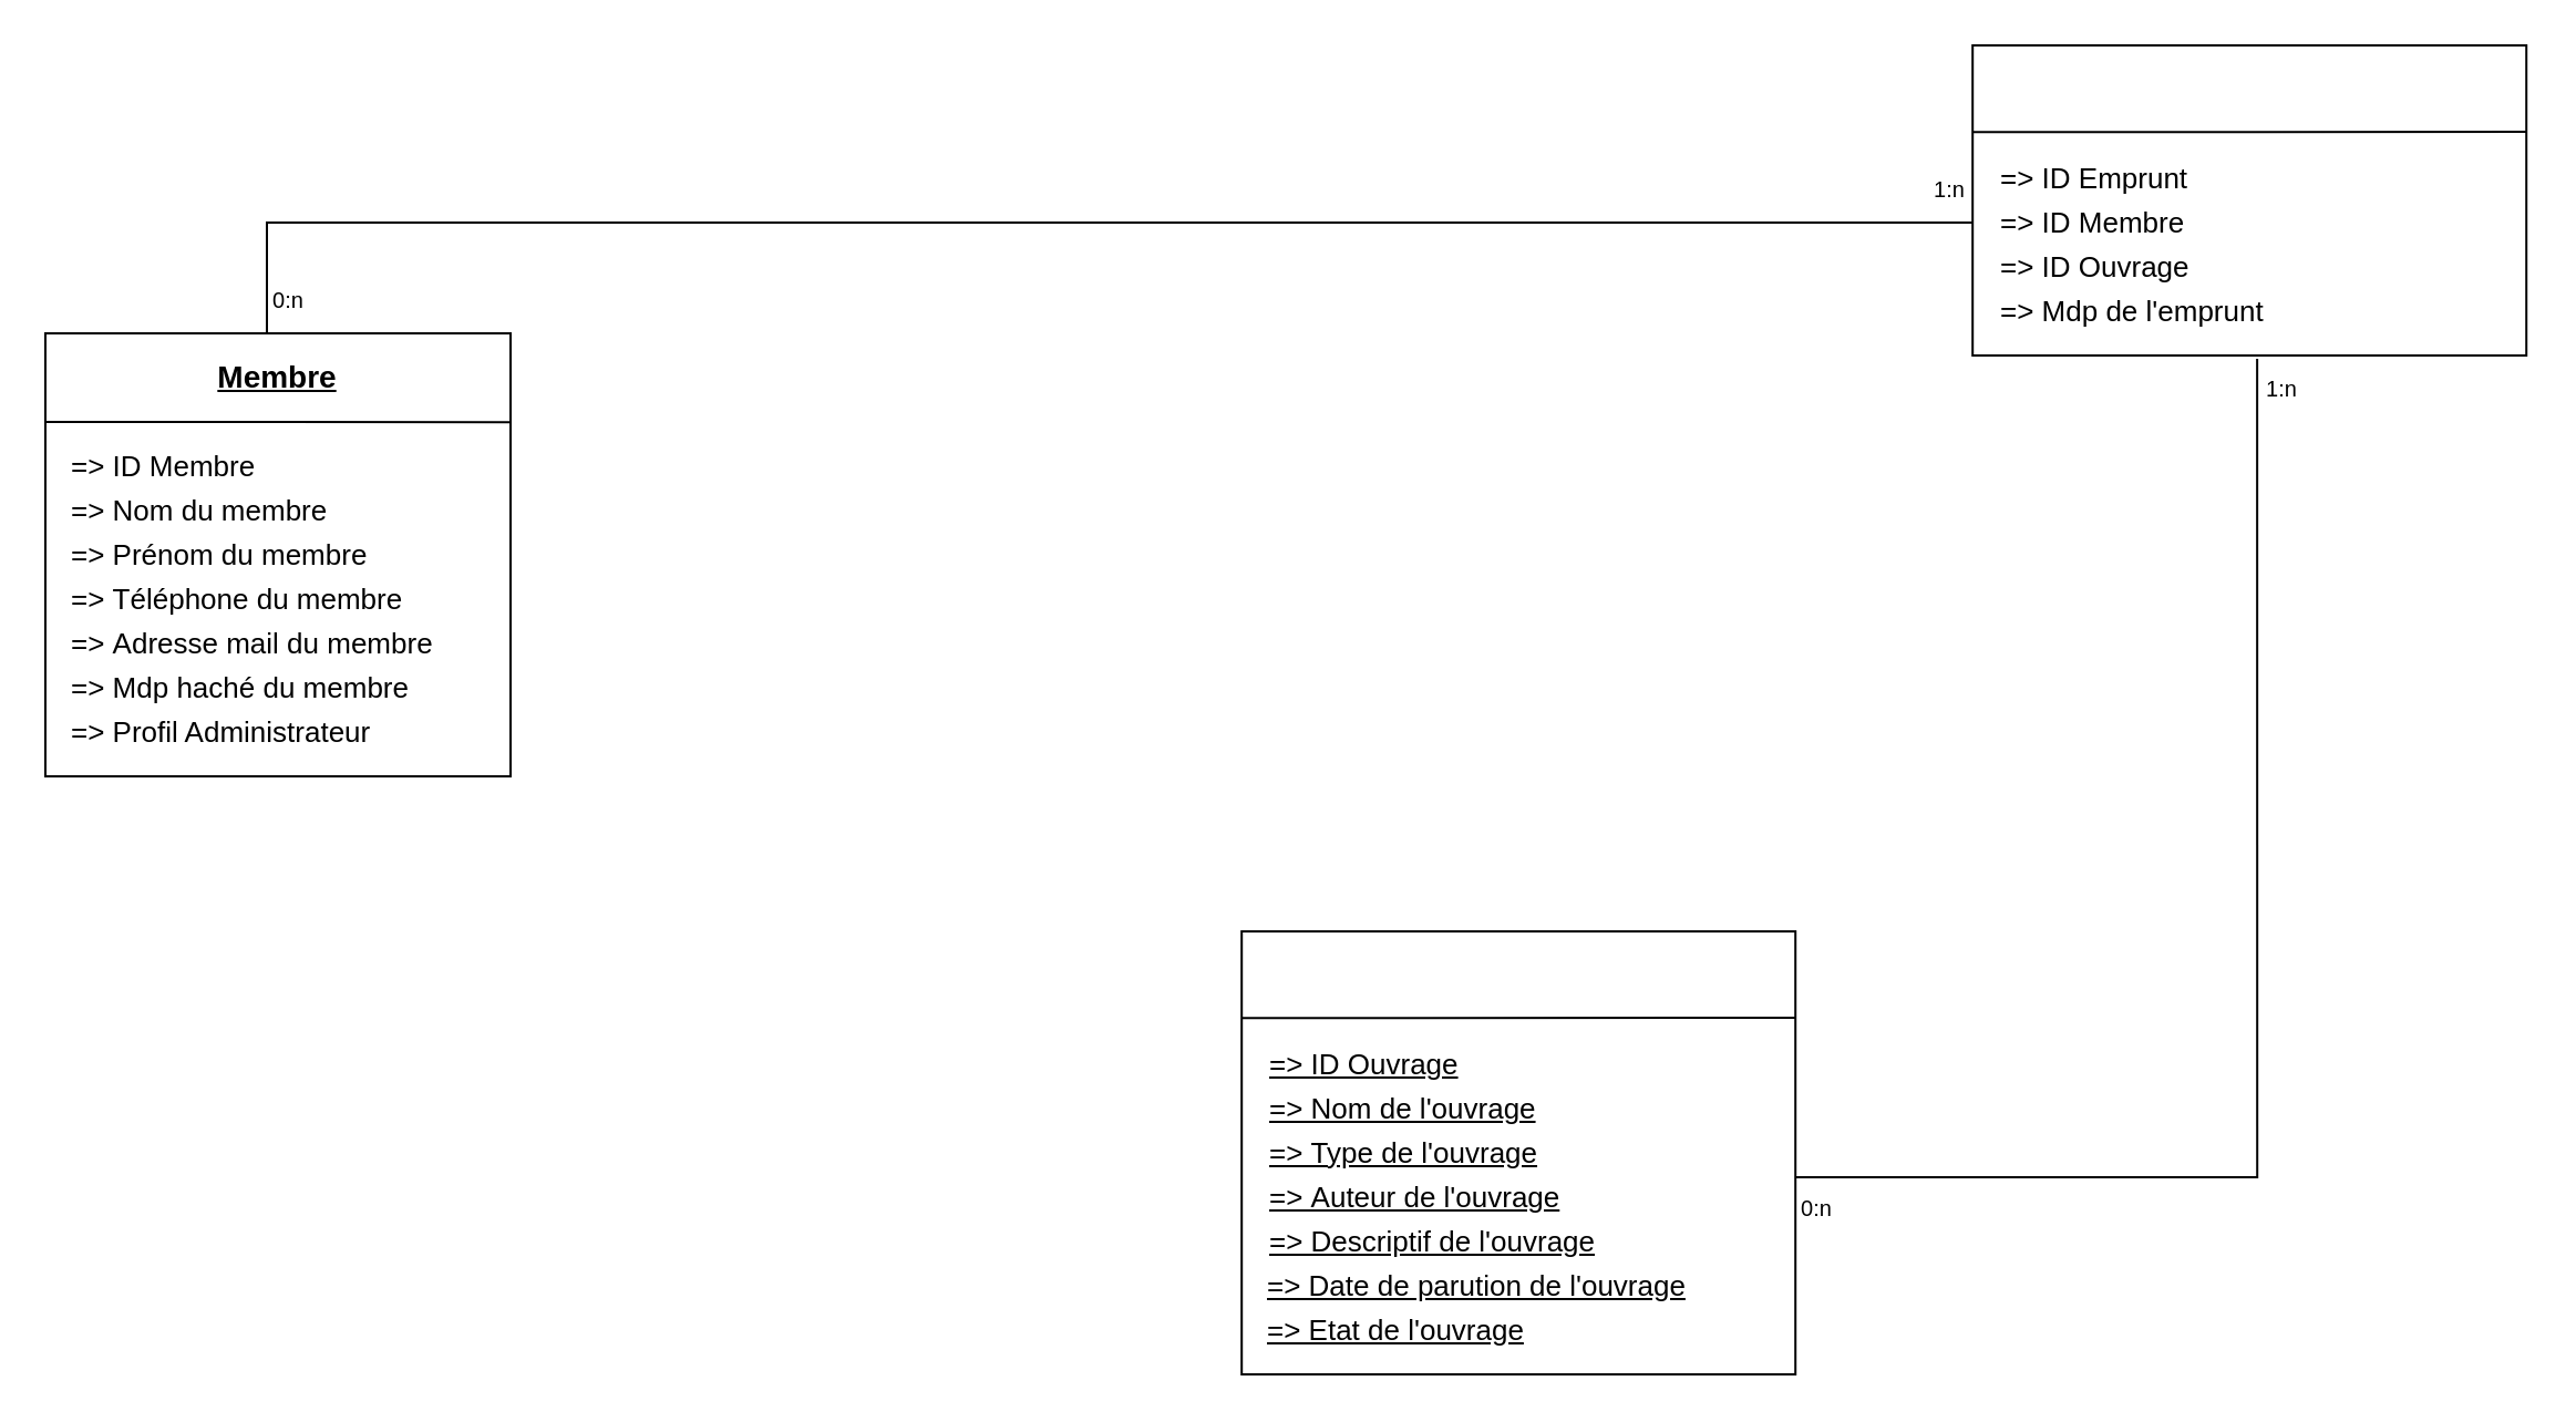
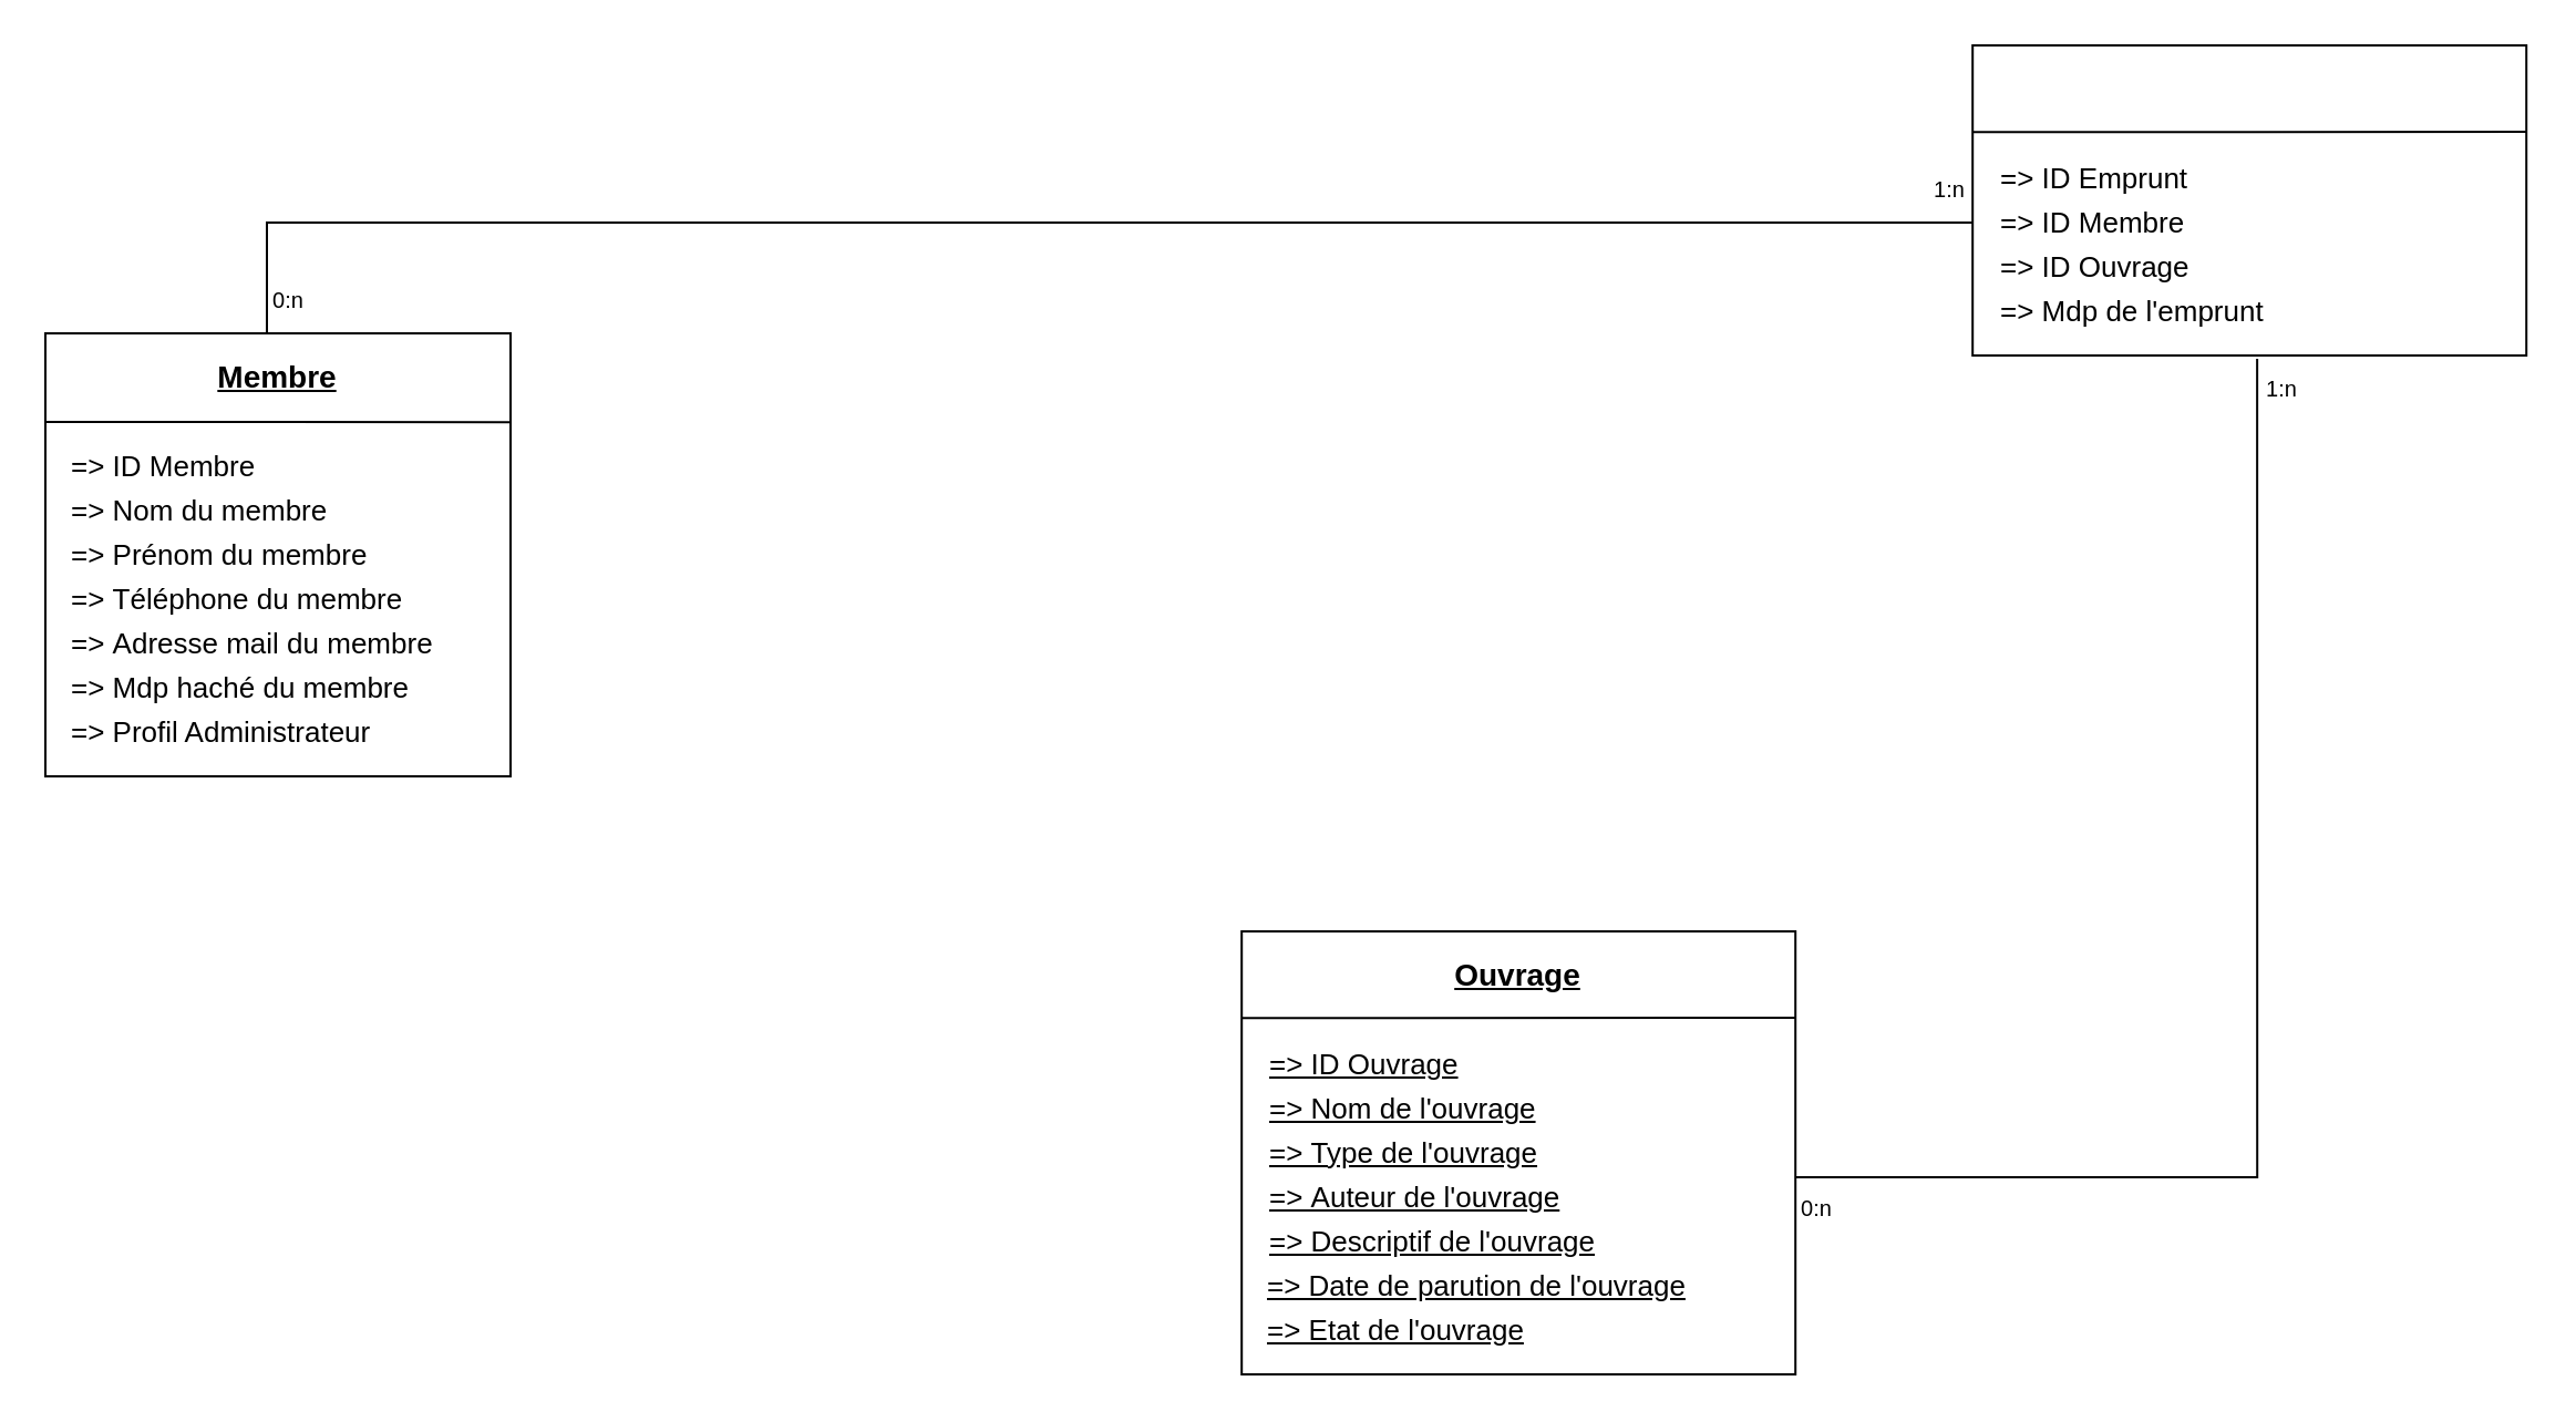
+ <mxCell id="29" value="Ouvrage" style="text;html=1;strokeColor=none;fillColor=none;align=center;verticalAlign=middle;whiteSpace=wrap;rounded=0;fontStyle=5;fontSize=14;container=0;" parent="26" vertex="1"><mxGeometry x="0.1" width="250" height="40" as="geometry" /></mxCell>
